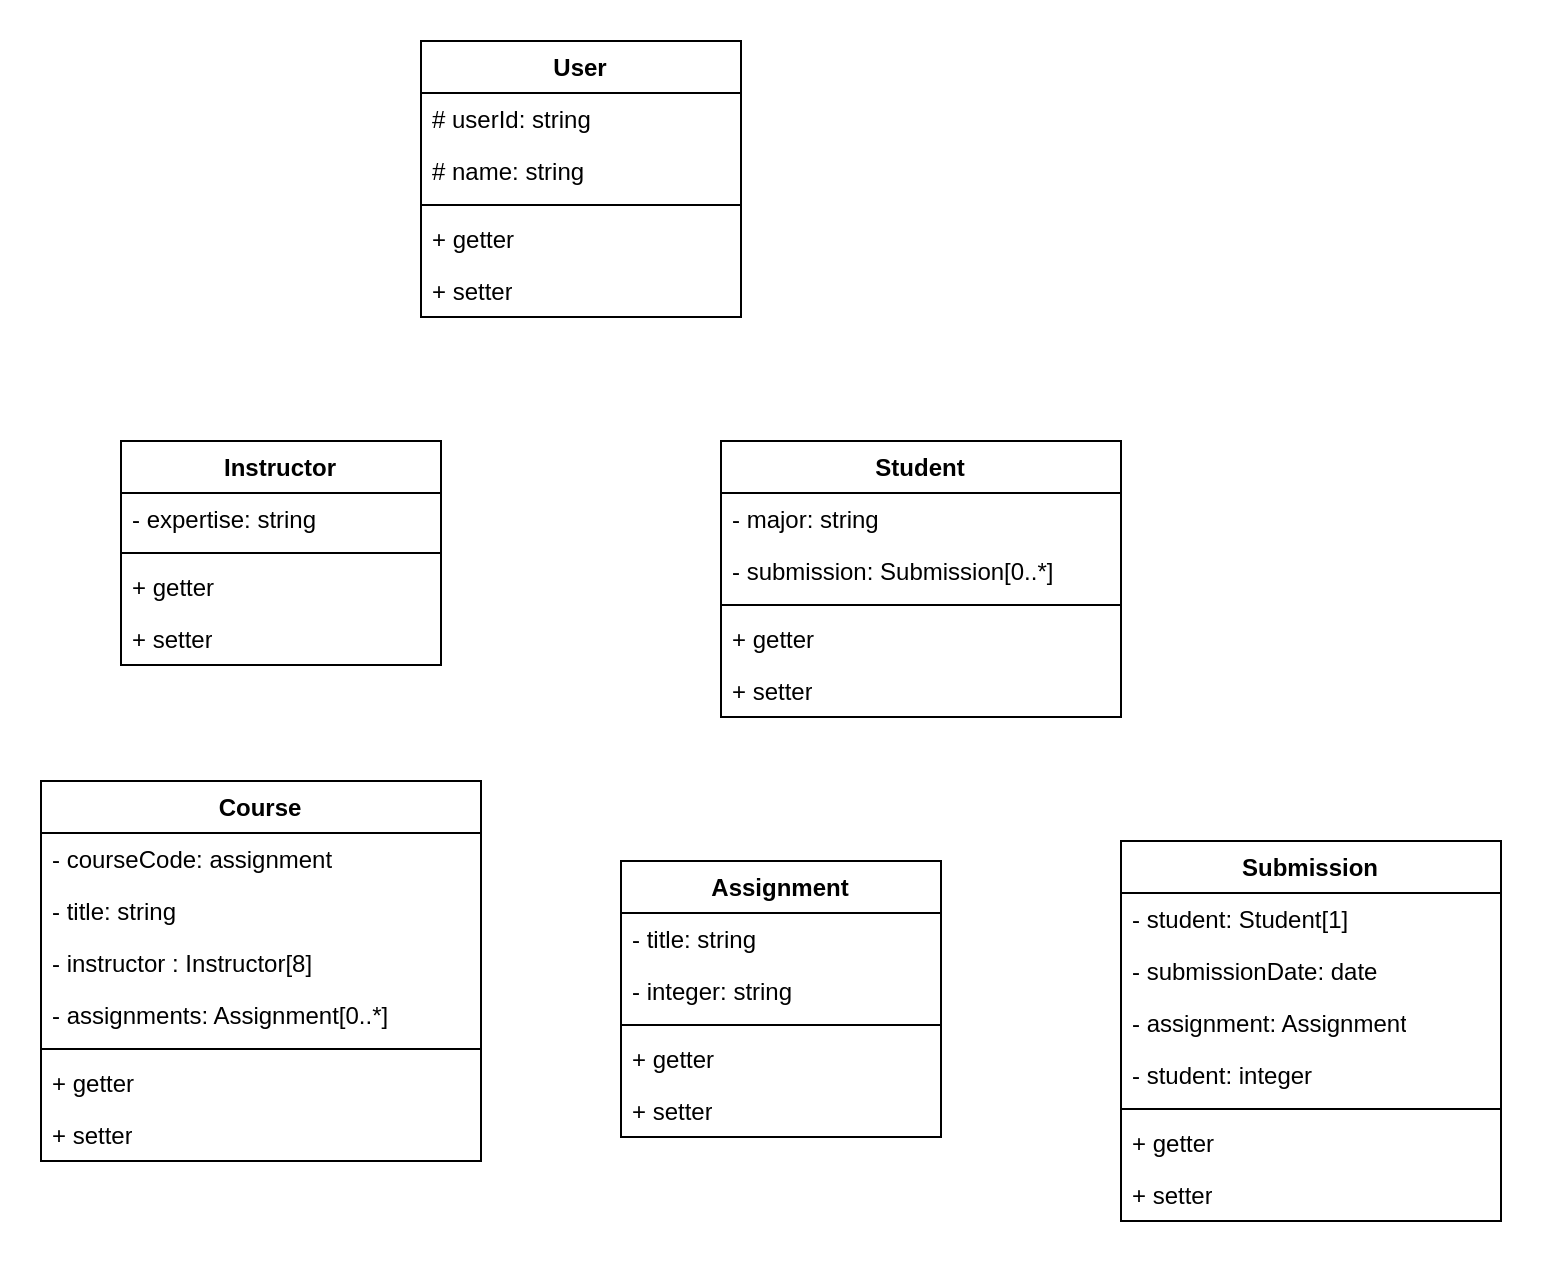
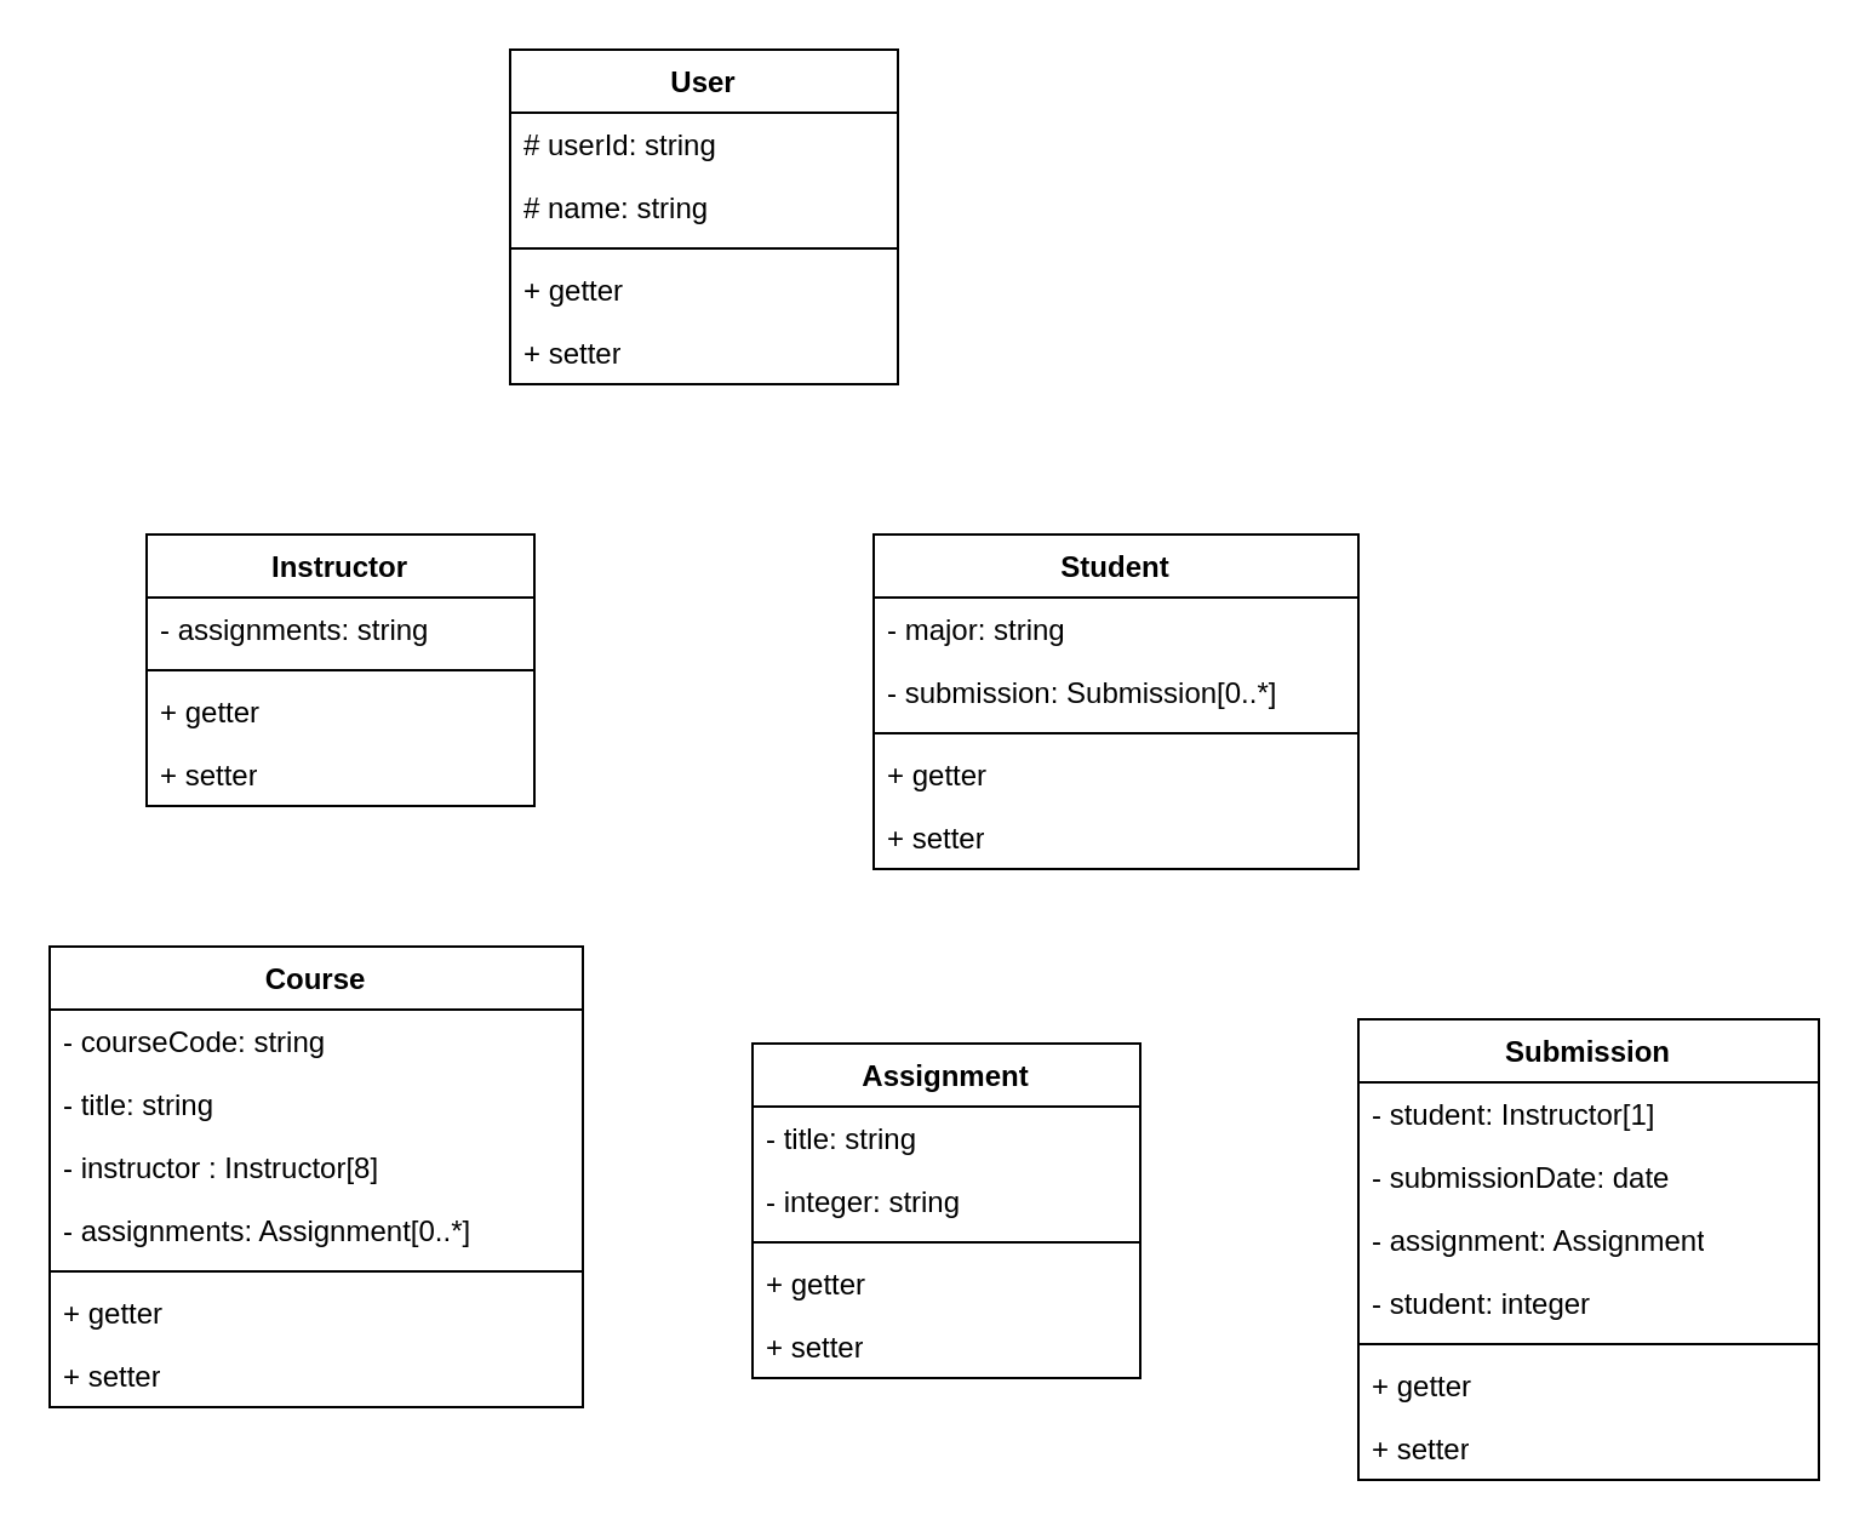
- <mxCell id="9" value="- expertise: string" style="text;strokeColor=none;fillColor=none;align=left;verticalAlign=top;spacingLeft=4;spacingRight=4;overflow=hidden;rotatable=0;points=[[0,0.5],[1,0.5]];portConstraint=eastwest;whiteSpace=wrap;html=1;" vertex="1" parent="8"><mxGeometry y="26" width="160" height="26" as="geometry" /></mxCell>
+ <mxCell id="9" value="- assignments: string" style="text;strokeColor=none;fillColor=none;align=left;verticalAlign=top;spacingLeft=4;spacingRight=4;overflow=hidden;rotatable=0;points=[[0,0.5],[1,0.5]];portConstraint=eastwest;whiteSpace=wrap;html=1;" vertex="1" parent="8"><mxGeometry y="26" width="160" height="26" as="geometry" /></mxCell>
- <mxCell id="20" value="- courseCode: assignment" style="text;strokeColor=none;fillColor=none;align=left;verticalAlign=top;spacingLeft=4;spacingRight=4;overflow=hidden;rotatable=0;points=[[0,0.5],[1,0.5]];portConstraint=eastwest;whiteSpace=wrap;html=1;" vertex="1" parent="19"><mxGeometry y="26" width="220" height="26" as="geometry" /></mxCell>
+ <mxCell id="20" value="- courseCode: string" style="text;strokeColor=none;fillColor=none;align=left;verticalAlign=top;spacingLeft=4;spacingRight=4;overflow=hidden;rotatable=0;points=[[0,0.5],[1,0.5]];portConstraint=eastwest;whiteSpace=wrap;html=1;" vertex="1" parent="19"><mxGeometry y="26" width="220" height="26" as="geometry" /></mxCell>
- <mxCell id="34" value="- student: Student[1]" style="text;strokeColor=none;fillColor=none;align=left;verticalAlign=top;spacingLeft=4;spacingRight=4;overflow=hidden;rotatable=0;points=[[0,0.5],[1,0.5]];portConstraint=eastwest;whiteSpace=wrap;html=1;" vertex="1" parent="33"><mxGeometry y="26" width="190" height="26" as="geometry" /></mxCell>
+ <mxCell id="34" value="- student: Instructor[1]" style="text;strokeColor=none;fillColor=none;align=left;verticalAlign=top;spacingLeft=4;spacingRight=4;overflow=hidden;rotatable=0;points=[[0,0.5],[1,0.5]];portConstraint=eastwest;whiteSpace=wrap;html=1;" vertex="1" parent="33"><mxGeometry y="26" width="190" height="26" as="geometry" /></mxCell>
